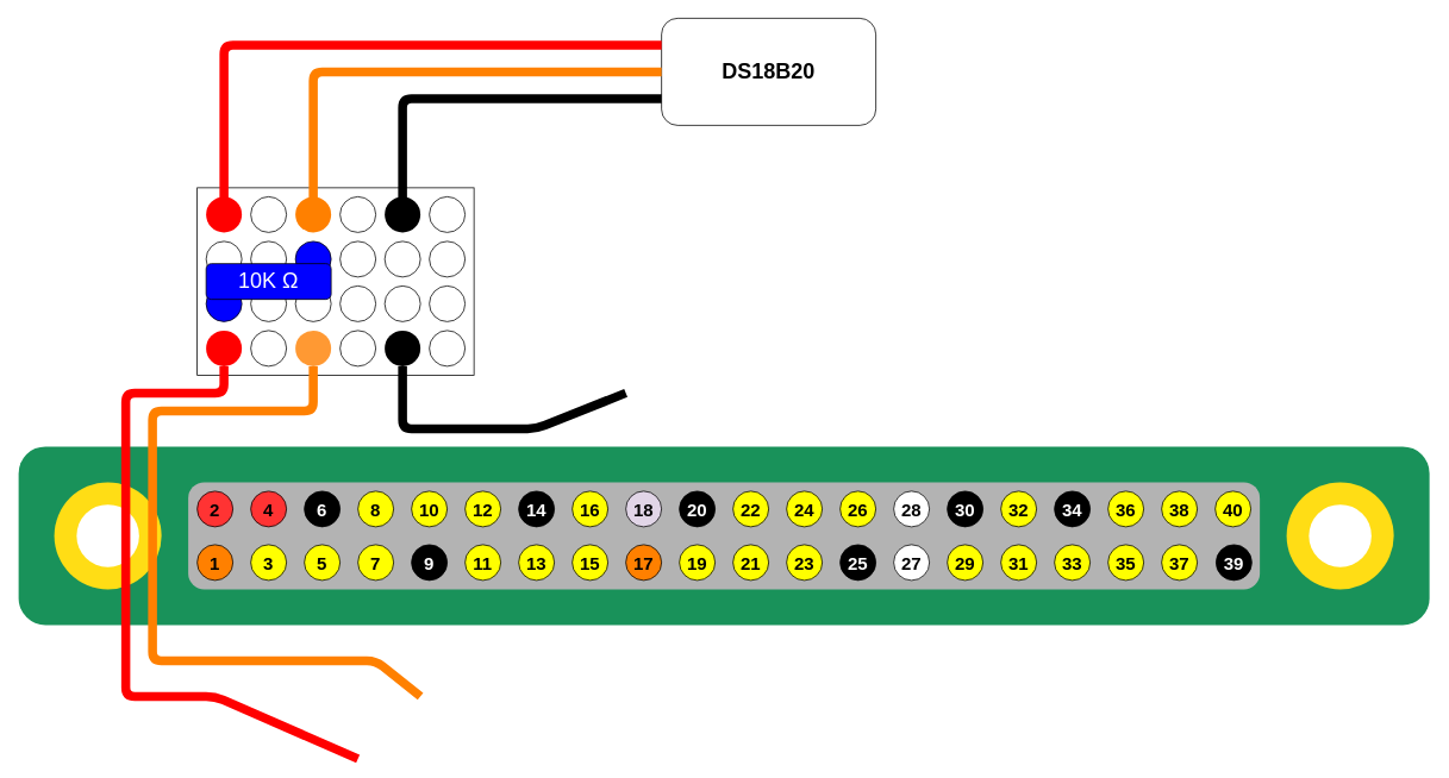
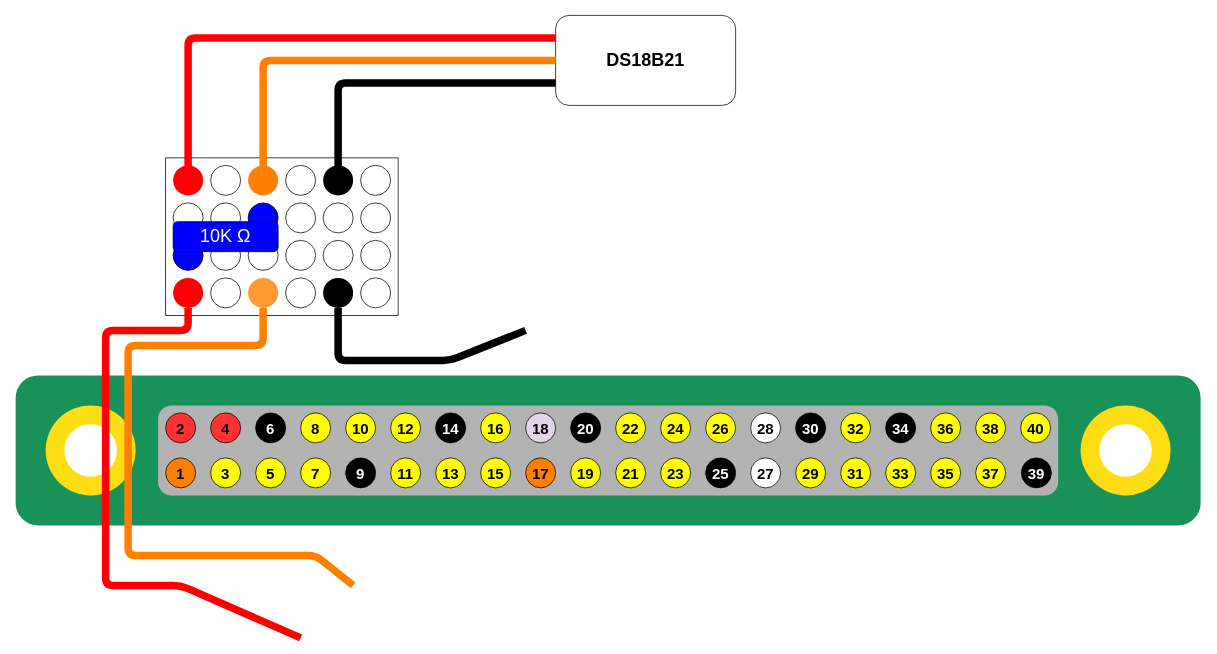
- <mxCell id="49" value="DS18B20" style="rounded=1;whiteSpace=wrap;html=1;fontSize=24;fontStyle=1" vertex="1" parent="1"><mxGeometry x="740" y="20" width="240" height="120" as="geometry" /></mxCell>
+ <mxCell id="49" value="DS18B21" style="rounded=1;whiteSpace=wrap;html=1;fontSize=24;fontStyle=1" vertex="1" parent="1"><mxGeometry x="740" y="20" width="240" height="120" as="geometry" /></mxCell>
